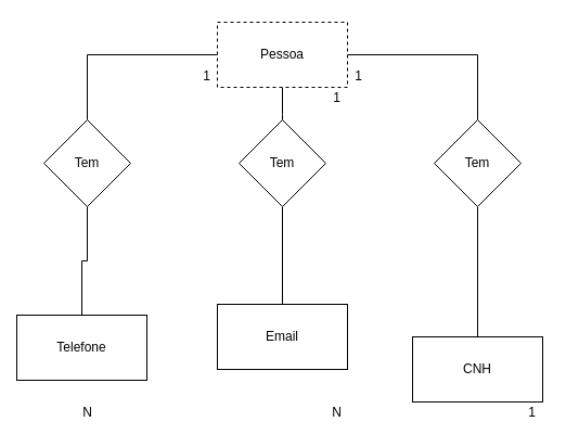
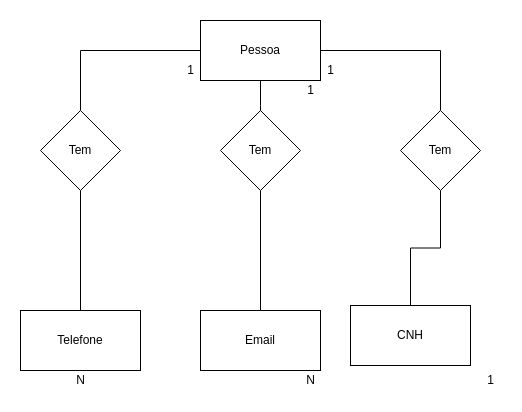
- <mxCell id="5" value="Pessoa" style="rounded=0;whiteSpace=wrap;html=1;dashed=1;" parent="1" vertex="1"><mxGeometry x="200" y="20" width="120" height="60" as="geometry" /></mxCell>
+ <mxCell id="5" value="Pessoa" style="rounded=0;whiteSpace=wrap;html=1;" parent="1" vertex="1"><mxGeometry x="200" y="20" width="120" height="60" as="geometry" /></mxCell>
- <mxCell id="6" value="Email" style="rounded=0;whiteSpace=wrap;html=1;" parent="1" vertex="1"><mxGeometry x="200" y="280" width="120" height="60" as="geometry" /></mxCell>
+ <mxCell id="6" value="Email" style="rounded=0;whiteSpace=wrap;html=1;" parent="1" vertex="1"><mxGeometry x="200" y="310" width="120" height="60" as="geometry" /></mxCell>
- <mxCell id="7" value="Telefone" style="rounded=0;whiteSpace=wrap;html=1;" parent="1" vertex="1"><mxGeometry x="15" y="290" width="120" height="60" as="geometry" /></mxCell>
+ <mxCell id="7" value="Telefone" style="rounded=0;whiteSpace=wrap;html=1;" parent="1" vertex="1"><mxGeometry x="20" y="310" width="120" height="60" as="geometry" /></mxCell>
- <mxCell id="8" value="CNH" style="rounded=0;whiteSpace=wrap;html=1;" parent="1" vertex="1"><mxGeometry x="380" y="310" width="120" height="60" as="geometry" /></mxCell>
+ <mxCell id="8" value="CNH" style="rounded=0;whiteSpace=wrap;html=1;" parent="1" vertex="1"><mxGeometry x="350" y="305" width="120" height="60" as="geometry" /></mxCell>
